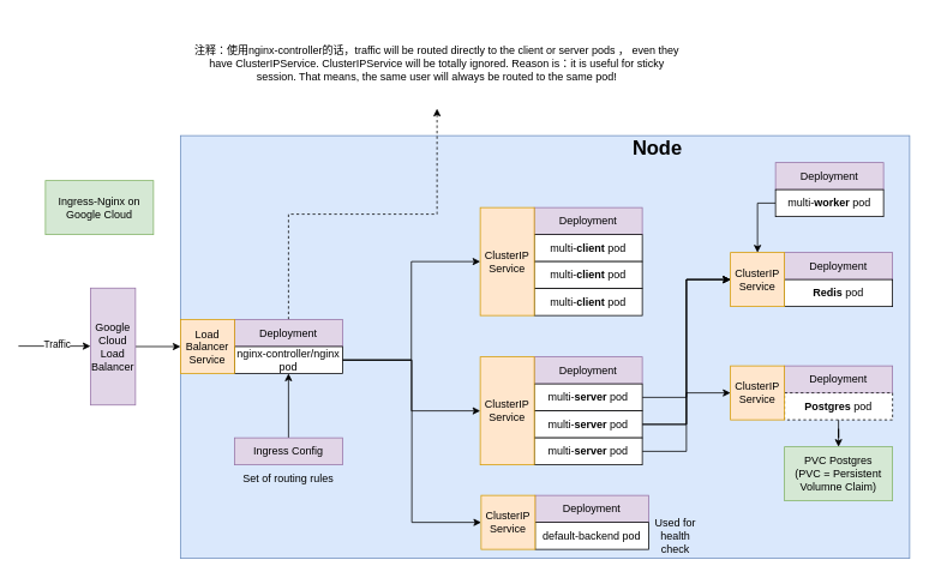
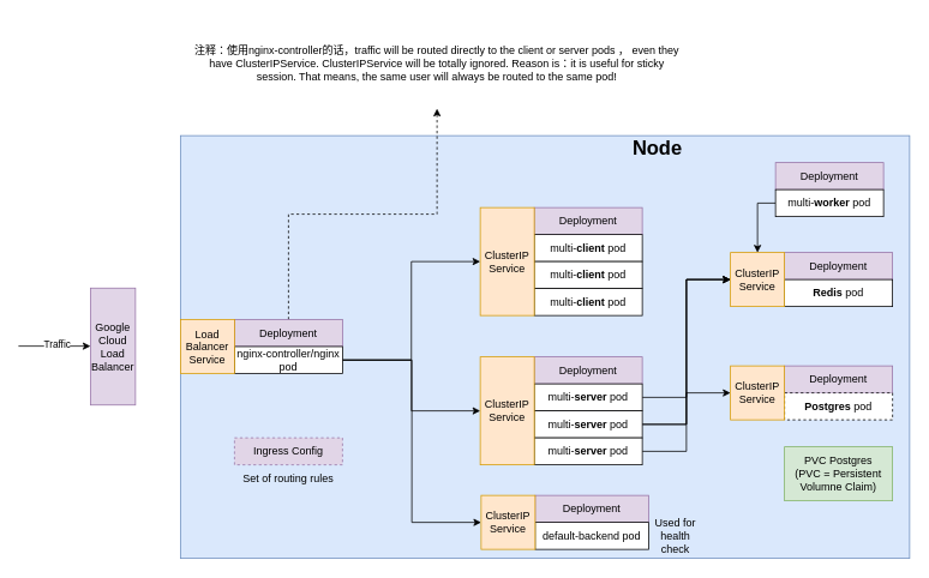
- <mxCell id="31" value="Ingress-Nginx on&lt;br&gt;Google Cloud" style="rounded=0;whiteSpace=wrap;html=1;fillColor=#d5e8d4;strokeColor=#82b366;" parent="1" vertex="1"><mxGeometry x="50" y="200" width="120" height="60" as="geometry" /></mxCell>
- <mxCell id="32" style="edgeStyle=orthogonalEdgeStyle;rounded=0;orthogonalLoop=1;jettySize=auto;html=1;exitX=1;exitY=0.5;exitDx=0;exitDy=0;entryX=0;entryY=0.5;entryDx=0;entryDy=0;" parent="1" source="33" target="40" edge="1"><mxGeometry relative="1" as="geometry" /></mxCell>
- <mxCell id="45" style="edgeStyle=orthogonalEdgeStyle;rounded=0;orthogonalLoop=1;jettySize=auto;html=1;exitX=0.5;exitY=0;exitDx=0;exitDy=0;entryX=0.5;entryY=1;entryDx=0;entryDy=0;" parent="1" source="46" target="39" edge="1"><mxGeometry relative="1" as="geometry" /></mxCell>
- <mxCell id="21" style="edgeStyle=orthogonalEdgeStyle;rounded=0;orthogonalLoop=1;jettySize=auto;html=1;entryX=0.5;entryY=0;entryDx=0;entryDy=0;" parent="1" source="22" target="24" edge="1"><mxGeometry relative="1" as="geometry" /></mxCell>
- <mxCell id="46" value="Ingress Config" style="rounded=0;whiteSpace=wrap;html=1;fillColor=#e1d5e7;strokeColor=#9673a6;" parent="1" vertex="1"><mxGeometry x="260" y="486" width="120" height="30" as="geometry" /></mxCell>
+ <mxCell id="46" value="Ingress Config" style="rounded=0;whiteSpace=wrap;html=1;fillColor=#e1d5e7;strokeColor=#9673a6;dashed=1;" parent="1" vertex="1"><mxGeometry x="260" y="486" width="120" height="30" as="geometry" /></mxCell>
